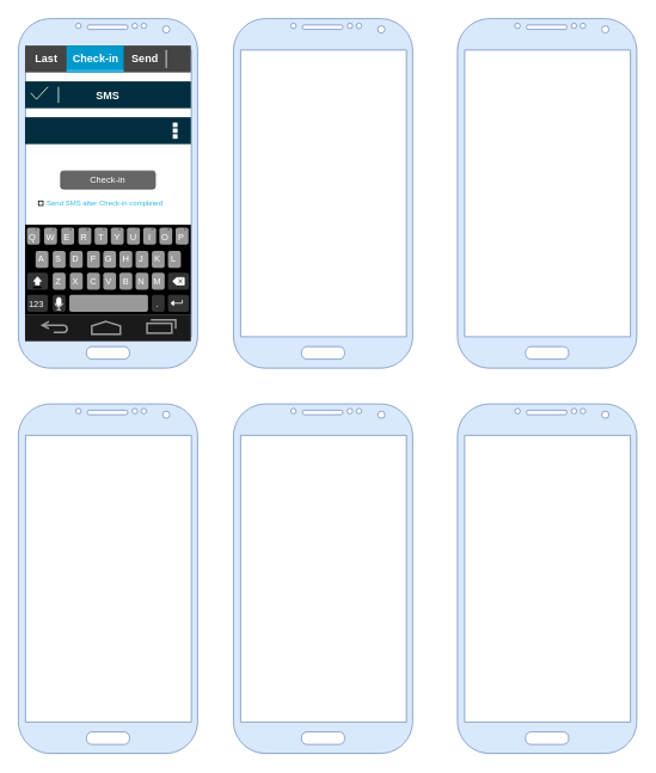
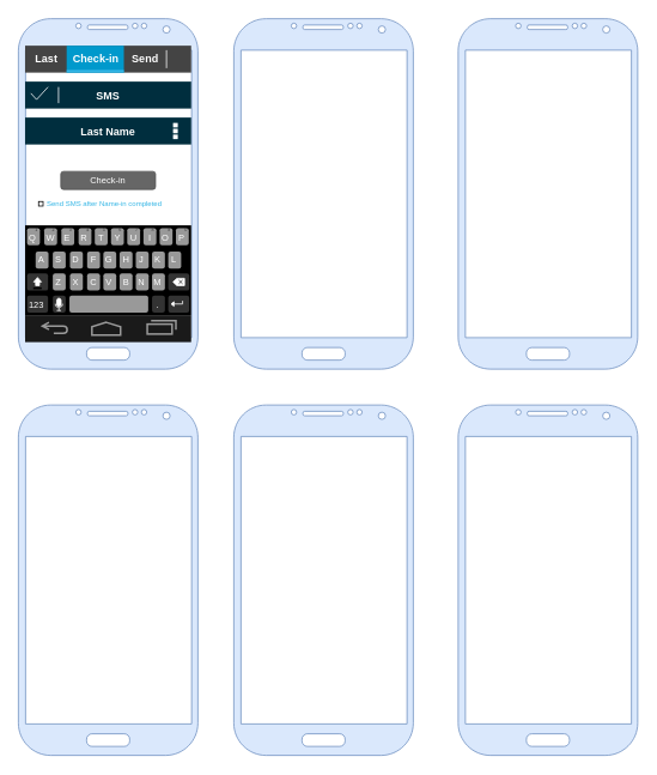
+ <mxCell id="11" value="Last Name" style="shape=transparent;fontStyle=1;fontColor=#ffffff;" vertex="1" parent="9"><mxGeometry y="40" width="185" height="30" as="geometry" /></mxCell>
- <mxCell id="21" value="Send SMS after Check-in completed" style="strokeColor=inherit;fillColor=inherit;gradientColor=inherit;shape=transparent;align=left;spacingLeft=10;fontSize=8;fontColor=#33b5e5;" vertex="1" parent="1"><mxGeometry x="40" y="220" width="165" height="12.5" as="geometry" /></mxCell>
+ <mxCell id="21" value="Send SMS after Name-in completed" style="strokeColor=inherit;fillColor=inherit;gradientColor=inherit;shape=transparent;align=left;spacingLeft=10;fontSize=8;fontColor=#33b5e5;" vertex="1" parent="1"><mxGeometry x="40" y="220" width="165" height="12.5" as="geometry" /></mxCell>
